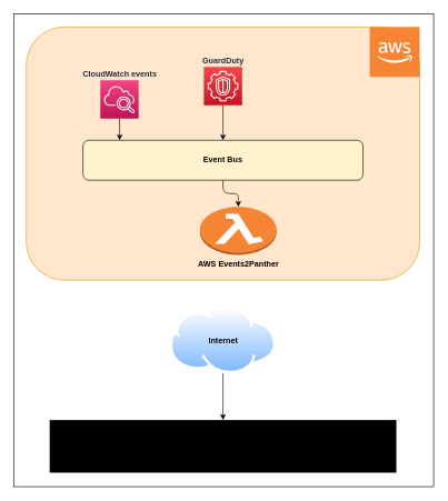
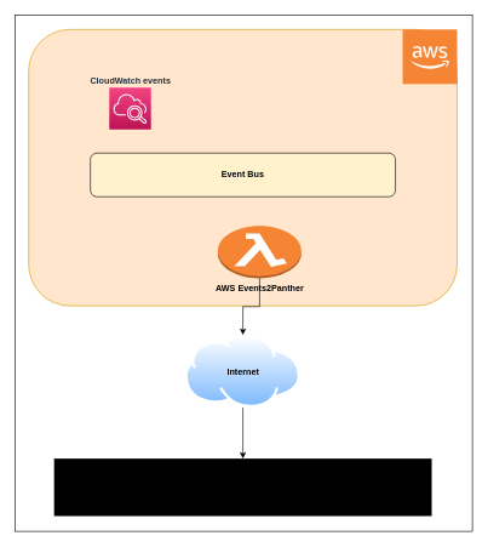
- <mxCell id="7" value="GuardDuty" style="points=[[0,0,0],[0.25,0,0],[0.5,0,0],[0.75,0,0],[1,0,0],[0,1,0],[0.25,1,0],[0.5,1,0],[0.75,1,0],[1,1,0],[0,0.25,0],[0,0.5,0],[0,0.75,0],[1,0.25,0],[1,0.5,0],[1,0.75,0]];outlineConnect=0;fontColor=#232F3E;gradientColor=#F54749;gradientDirection=north;fillColor=#C7131F;strokeColor=#ffffff;dashed=0;verticalLabelPosition=top;verticalAlign=bottom;align=center;html=1;fontSize=12;fontStyle=1;aspect=fixed;shape=mxgraph.aws4.resourceIcon;resIcon=mxgraph.aws4.guardduty;rounded=1;labelPosition=center;" parent="3" vertex="1"><mxGeometry x="266.26" y="60.0" width="57.474" height="57.474" as="geometry" /></mxCell>
- <mxCell id="6" style="edgeStyle=orthogonalEdgeStyle;rounded=0;orthogonalLoop=1;jettySize=auto;html=1;exitX=0.5;exitY=1;exitDx=0;exitDy=0;exitPerimeter=0;entryX=0.5;entryY=0;entryDx=0;entryDy=0;fontColor=none;" edge="1" parent="3" source="7" target="12"><mxGeometry relative="1" as="geometry" /></mxCell>
- <mxCell id="9" style="edgeStyle=orthogonalEdgeStyle;rounded=0;orthogonalLoop=1;jettySize=auto;html=1;exitX=0.5;exitY=1;exitDx=0;exitDy=0;exitPerimeter=0;entryX=0.131;entryY=0;entryDx=0;entryDy=0;entryPerimeter=0;fontColor=none;" edge="1" parent="3" source="10" target="12"><mxGeometry relative="1" as="geometry" /></mxCell>
- <mxCell id="11" style="edgeStyle=orthogonalEdgeStyle;orthogonalLoop=1;jettySize=auto;html=1;exitX=0.5;exitY=1;exitDx=0;exitDy=0;entryX=0.5;entryY=0;entryDx=0;entryDy=0;entryPerimeter=0;" parent="3" source="12" target="8" edge="1"><mxGeometry relative="1" as="geometry" /></mxCell>
+ <mxCell id="16" style="edgeStyle=orthogonalEdgeStyle;rounded=0;orthogonalLoop=1;jettySize=auto;html=1;entryX=0.5;entryY=0;entryDx=0;entryDy=0;fontColor=none;" edge="1" parent="1" source="8" target="14"><mxGeometry relative="1" as="geometry" /></mxCell>
